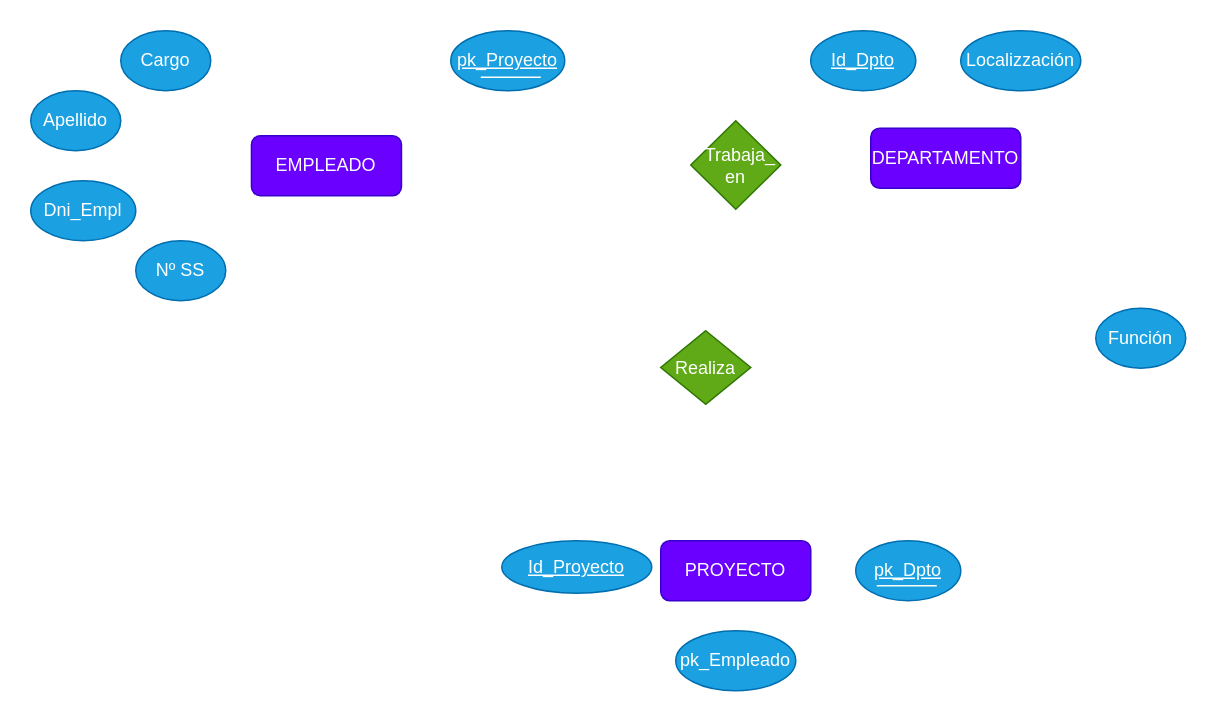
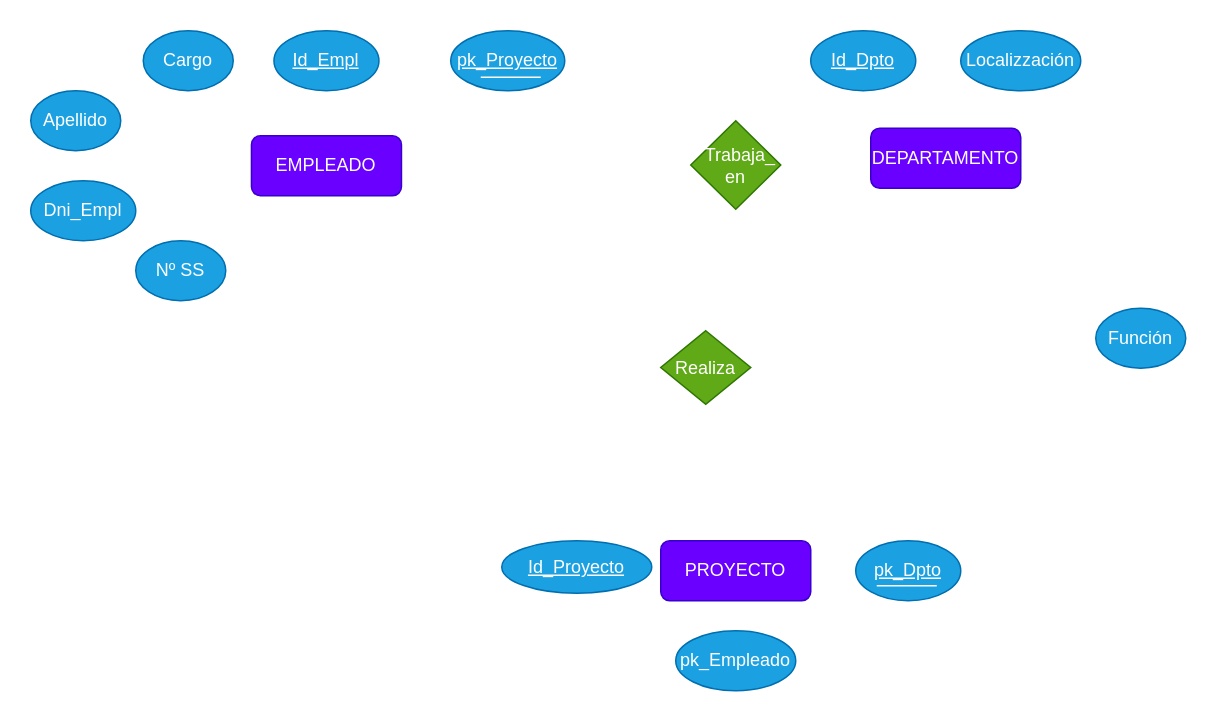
- <mxCell id="12" value="Cargo" style="ellipse;whiteSpace=wrap;html=1;fillColor=#1ba1e2;strokeColor=#006EAF;fontColor=#ffffff;" vertex="1" parent="1"><mxGeometry x="80" y="20" width="60" height="40" as="geometry" /></mxCell>
+ <mxCell id="12" value="Cargo" style="ellipse;whiteSpace=wrap;html=1;fillColor=#1ba1e2;strokeColor=#006EAF;fontColor=#ffffff;" vertex="1" parent="1"><mxGeometry x="95" y="20" width="60" height="40" as="geometry" /></mxCell>
+ <mxCell id="8" value="&lt;u&gt;Id_Empl&lt;/u&gt;" style="ellipse;whiteSpace=wrap;html=1;fillColor=#1ba1e2;strokeColor=#006EAF;fontColor=#ffffff;" vertex="1" parent="1"><mxGeometry x="182.14" y="20" width="70" height="40" as="geometry" /></mxCell>
